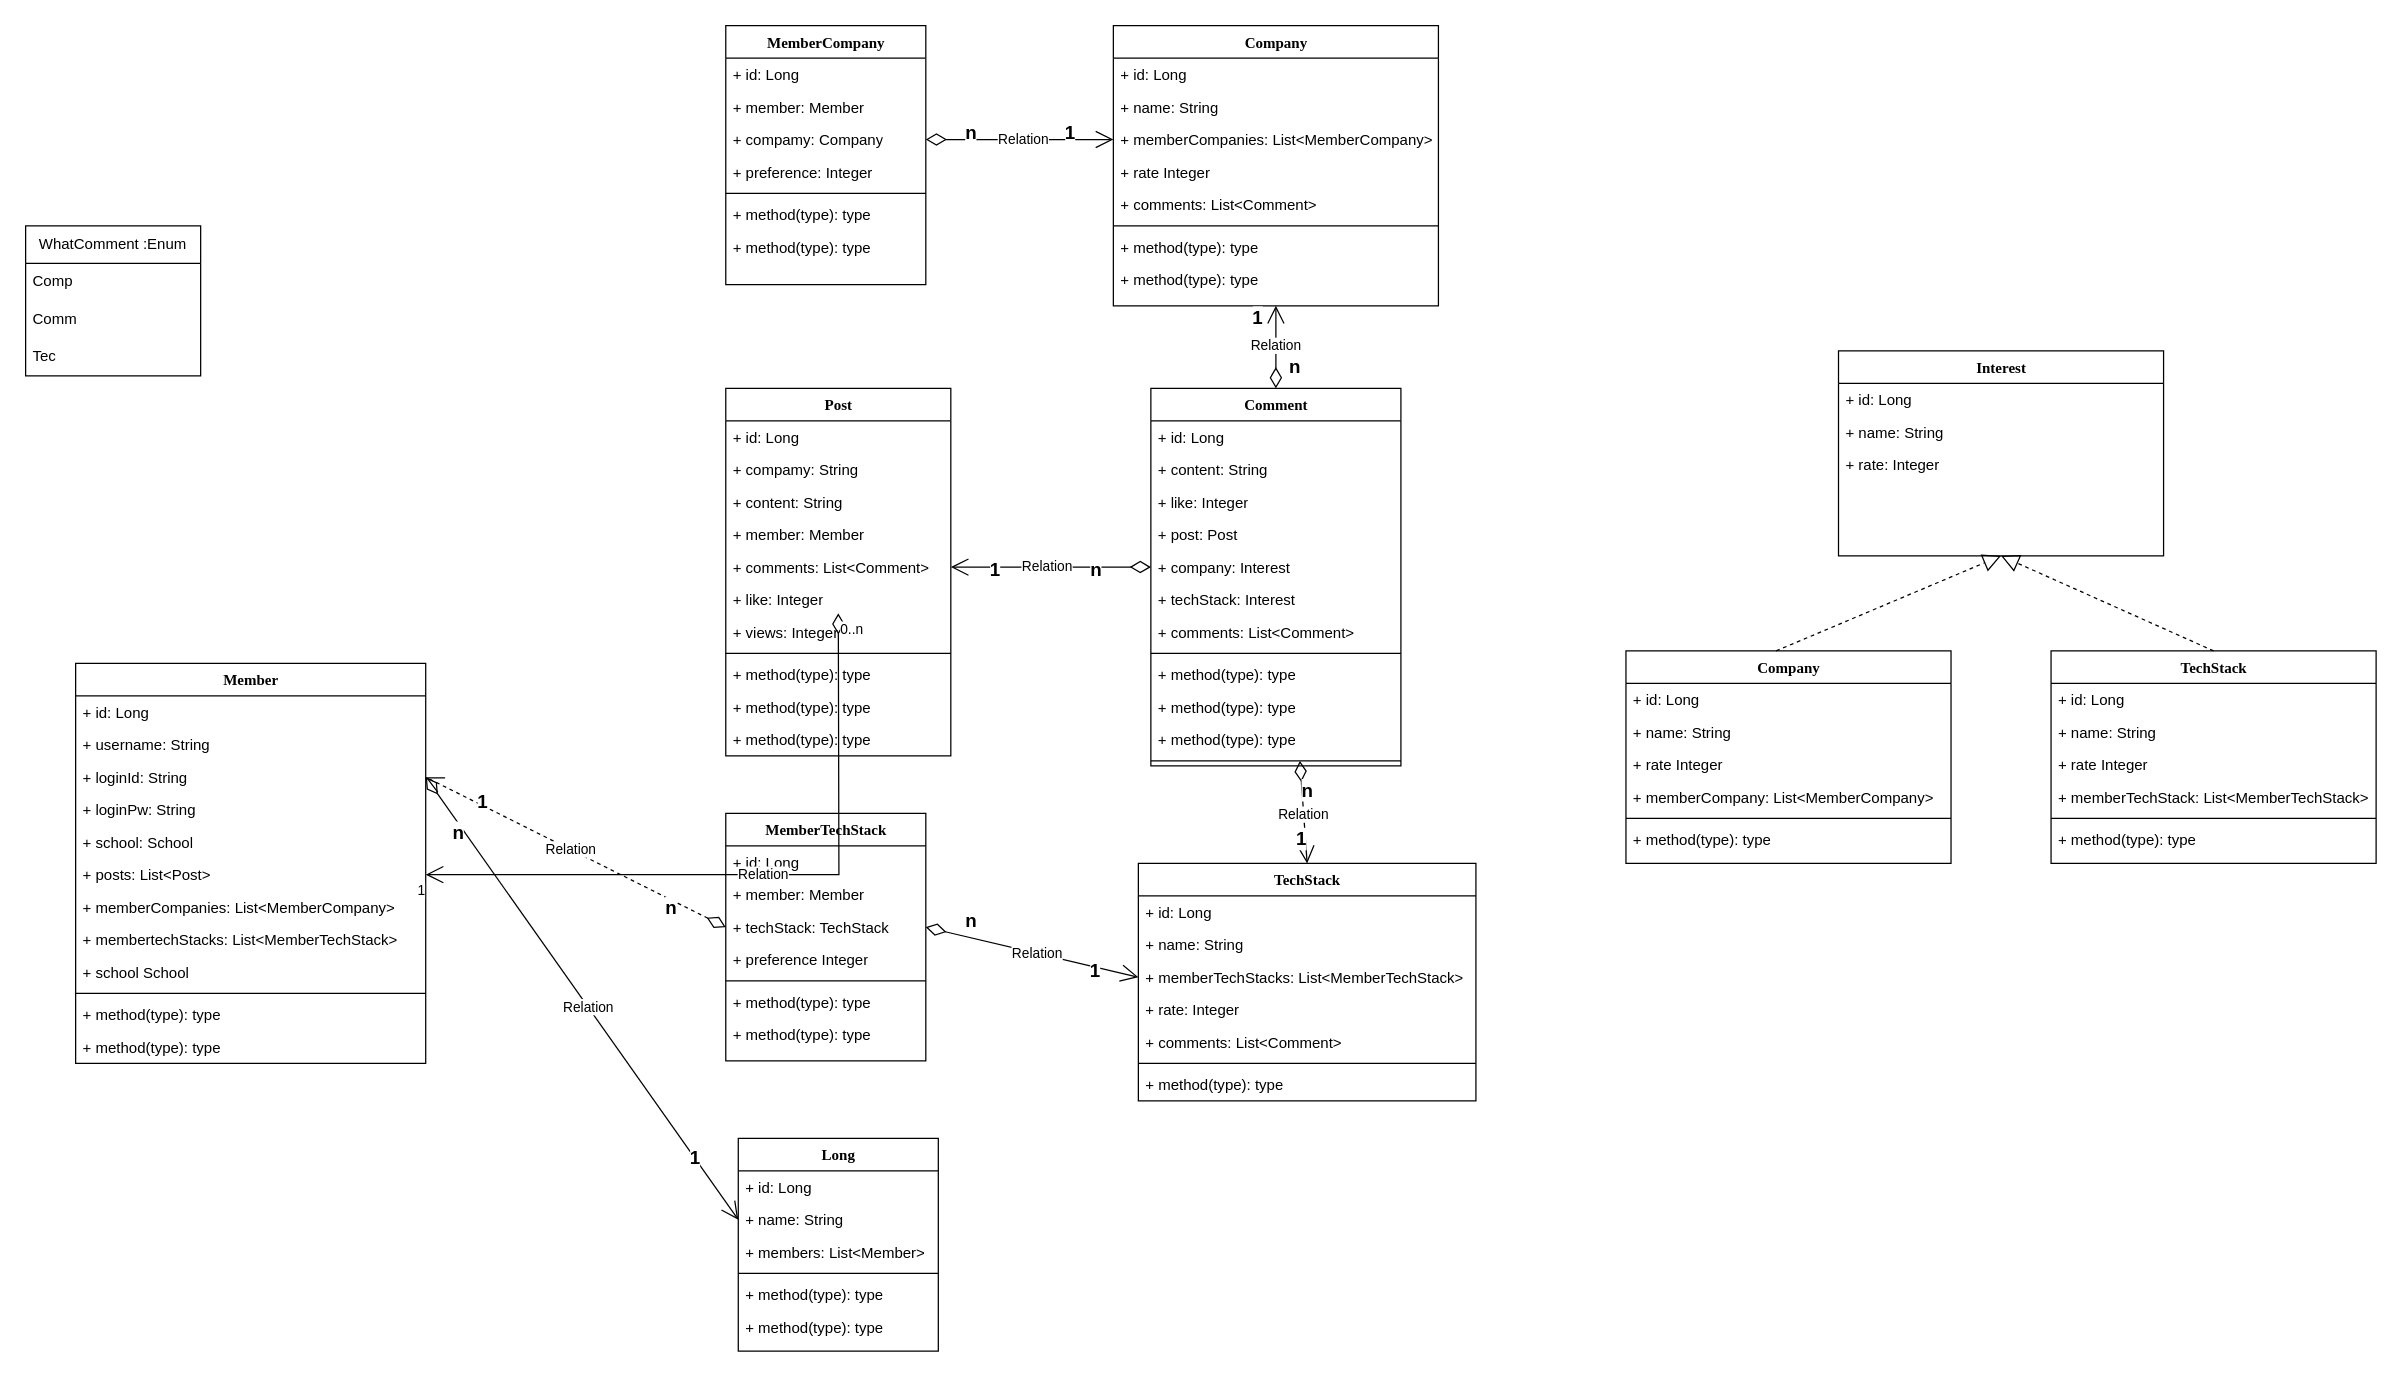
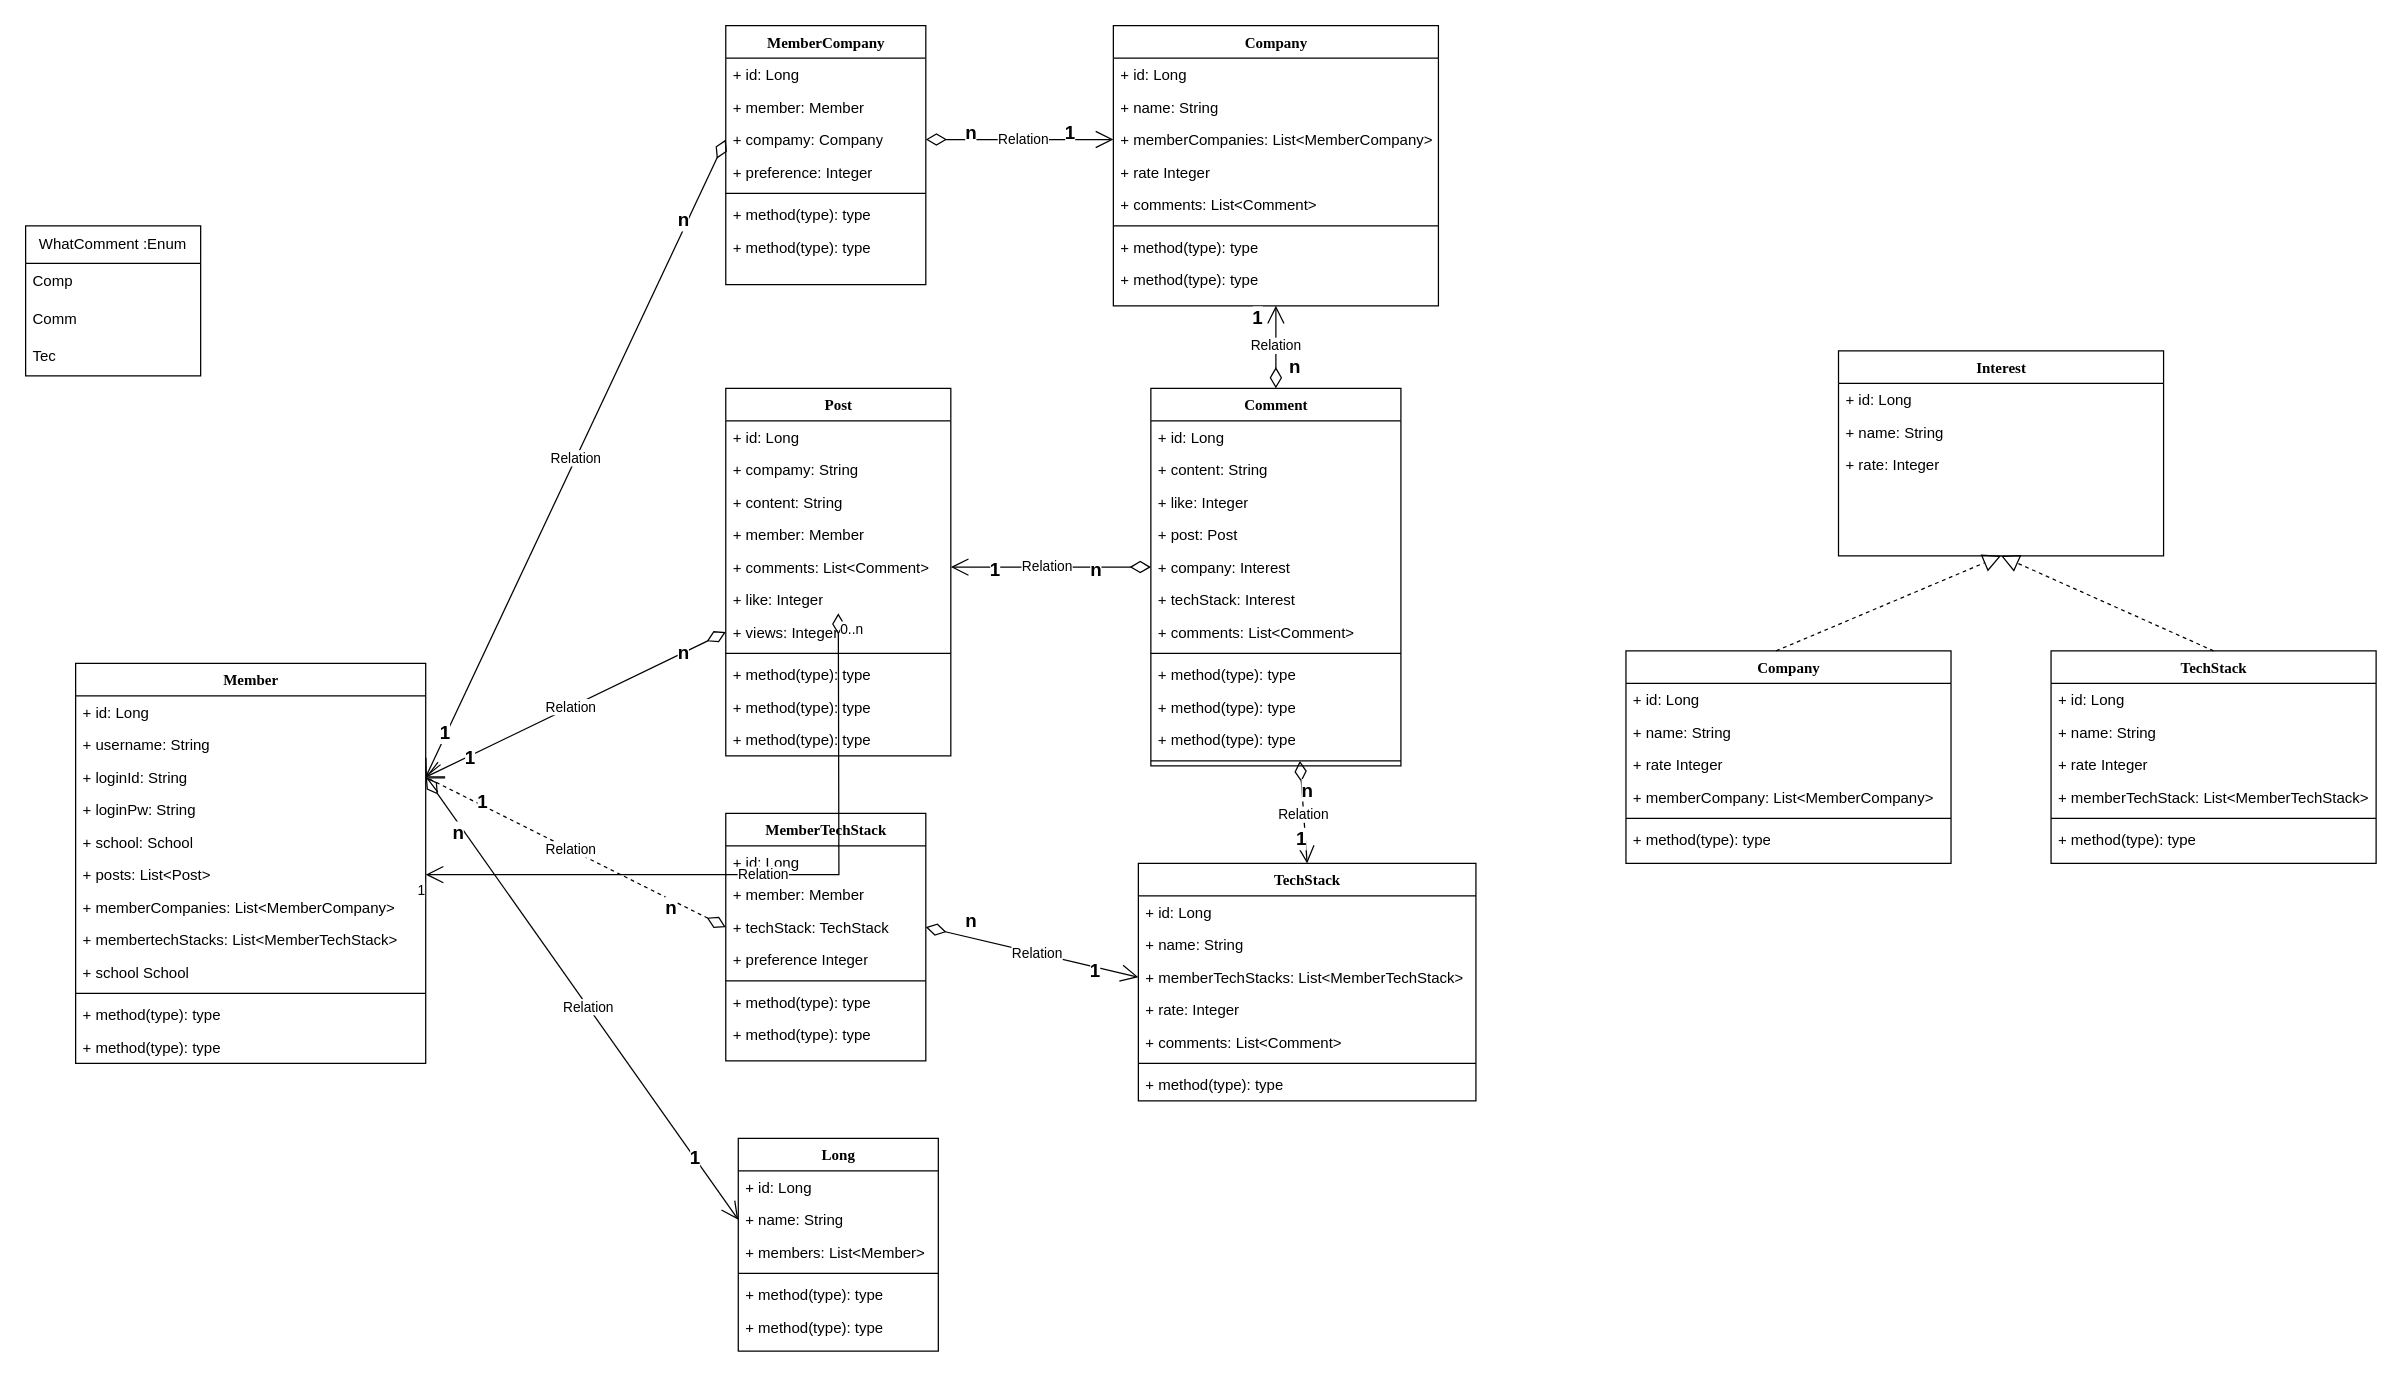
+ <mxCell id="87" value="Relation" style="endArrow=open;html=1;endSize=12;startArrow=diamondThin;startSize=14;startFill=0;rounded=0;exitX=0;exitY=0.5;exitDx=0;exitDy=0;entryX=1;entryY=0.5;entryDx=0;entryDy=0;" edge="1" parent="1" source="18" target="5"><mxGeometry relative="1" as="geometry"><mxPoint x="420" y="570" as="sourcePoint" /><mxPoint x="540" y="560" as="targetPoint" /></mxGeometry></mxCell>
+ <mxCell id="88" value="&lt;b&gt;&lt;font style=&quot;font-size: 15px;&quot;&gt;n&lt;/font&gt;&lt;/b&gt;" style="edgeLabel;resizable=0;html=1;align=left;verticalAlign=top;" connectable="0" vertex="1" parent="87"><mxGeometry x="-1" relative="1" as="geometry"><mxPoint x="-40" y="49" as="offset" /></mxGeometry></mxCell>
+ <mxCell id="89" value="&lt;font style=&quot;font-size: 15px;&quot;&gt;&lt;b&gt;1&lt;/b&gt;&lt;/font&gt;" style="edgeLabel;resizable=0;html=1;align=right;verticalAlign=top;" connectable="0" vertex="1" parent="87"><mxGeometry x="1" relative="1" as="geometry"><mxPoint x="20" y="-51" as="offset" /></mxGeometry></mxCell>
+ <mxCell id="90" value="Relation" style="endArrow=open;html=1;endSize=12;startArrow=diamondThin;startSize=14;startFill=0;rounded=0;entryX=1;entryY=0.5;entryDx=0;entryDy=0;exitX=0;exitY=0.5;exitDx=0;exitDy=0;fontSize=11;fontStyle=0" edge="1" parent="1" source="39" target="5"><mxGeometry x="0.038" relative="1" as="geometry"><mxPoint x="580" y="430" as="sourcePoint" /><mxPoint x="380" y="530" as="targetPoint" /><mxPoint as="offset" /></mxGeometry></mxCell>
+ <mxCell id="91" value="&lt;font style=&quot;font-size: 15px;&quot;&gt;&lt;b&gt;n&lt;/b&gt;&lt;/font&gt;" style="edgeLabel;resizable=0;html=1;align=left;verticalAlign=top;" connectable="0" vertex="1" parent="90"><mxGeometry x="-1" relative="1" as="geometry"><mxPoint x="-40" y="1" as="offset" /></mxGeometry></mxCell>
+ <mxCell id="92" value="1" style="edgeLabel;resizable=0;html=1;align=right;verticalAlign=top;fontSize=15;fontStyle=1" connectable="0" vertex="1" parent="90"><mxGeometry x="1" relative="1" as="geometry"><mxPoint x="40" y="-31" as="offset" /></mxGeometry></mxCell>
